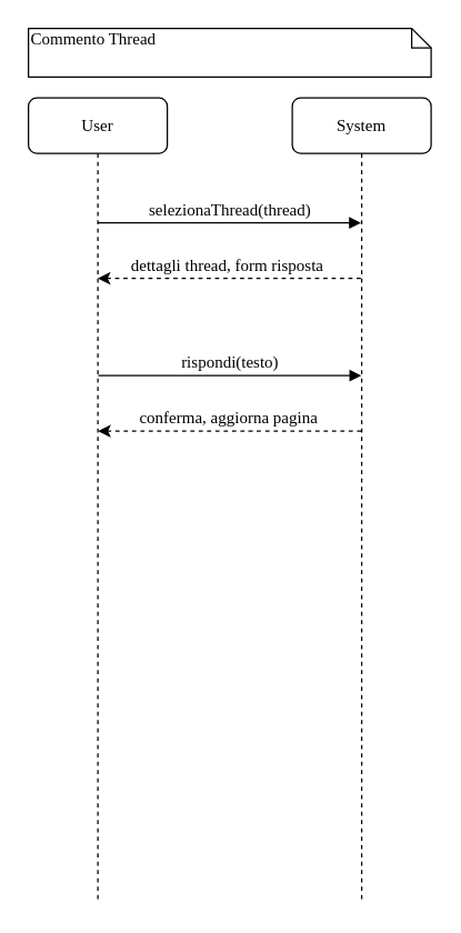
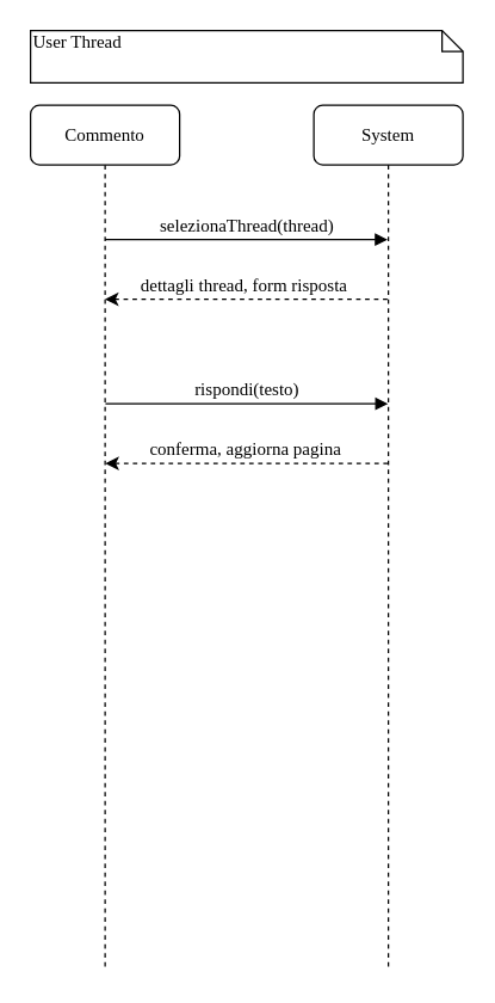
- <mxCell id="4" value="Commento Thread" style="shape=note;whiteSpace=wrap;html=1;size=14;verticalAlign=top;align=left;spacingTop=-6;rounded=0;shadow=0;comic=0;labelBackgroundColor=none;strokeWidth=1;fontFamily=Verdana;fontSize=12" vertex="1" parent="1"><mxGeometry x="20" y="20" width="290" height="35" as="geometry" /></mxCell>
+ <mxCell id="4" value="User Thread" style="shape=note;whiteSpace=wrap;html=1;size=14;verticalAlign=top;align=left;spacingTop=-6;rounded=0;shadow=0;comic=0;labelBackgroundColor=none;strokeWidth=1;fontFamily=Verdana;fontSize=12" vertex="1" parent="1"><mxGeometry x="20" y="20" width="290" height="35" as="geometry" /></mxCell>
- <mxCell id="3" value="User" style="shape=umlLifeline;perimeter=lifelinePerimeter;whiteSpace=wrap;html=1;container=1;collapsible=0;recursiveResize=0;outlineConnect=0;rounded=1;shadow=0;comic=0;labelBackgroundColor=none;strokeWidth=1;fontFamily=Verdana;fontSize=12;align=center;" vertex="1" parent="1"><mxGeometry x="20" y="70" width="100" height="580" as="geometry" /></mxCell>
+ <mxCell id="3" value="Commento" style="shape=umlLifeline;perimeter=lifelinePerimeter;whiteSpace=wrap;html=1;container=1;collapsible=0;recursiveResize=0;outlineConnect=0;rounded=1;shadow=0;comic=0;labelBackgroundColor=none;strokeWidth=1;fontFamily=Verdana;fontSize=12;align=center;" vertex="1" parent="1"><mxGeometry x="20" y="70" width="100" height="580" as="geometry" /></mxCell>
